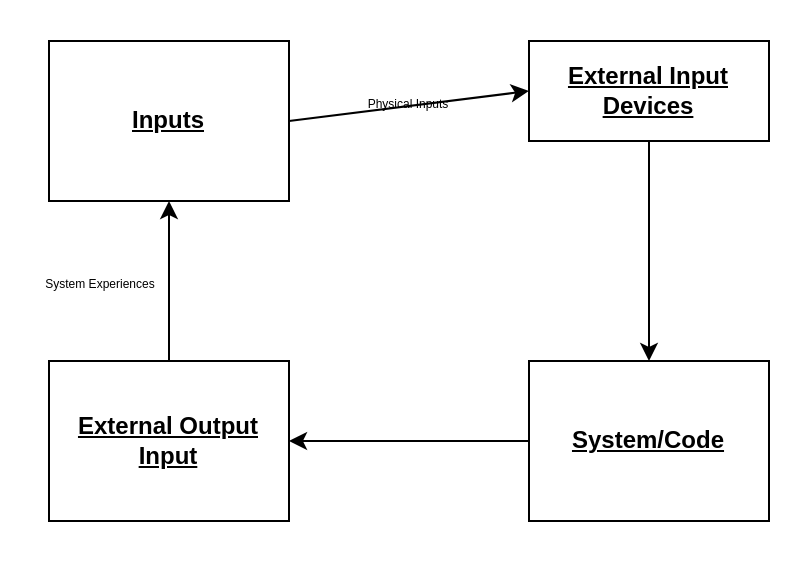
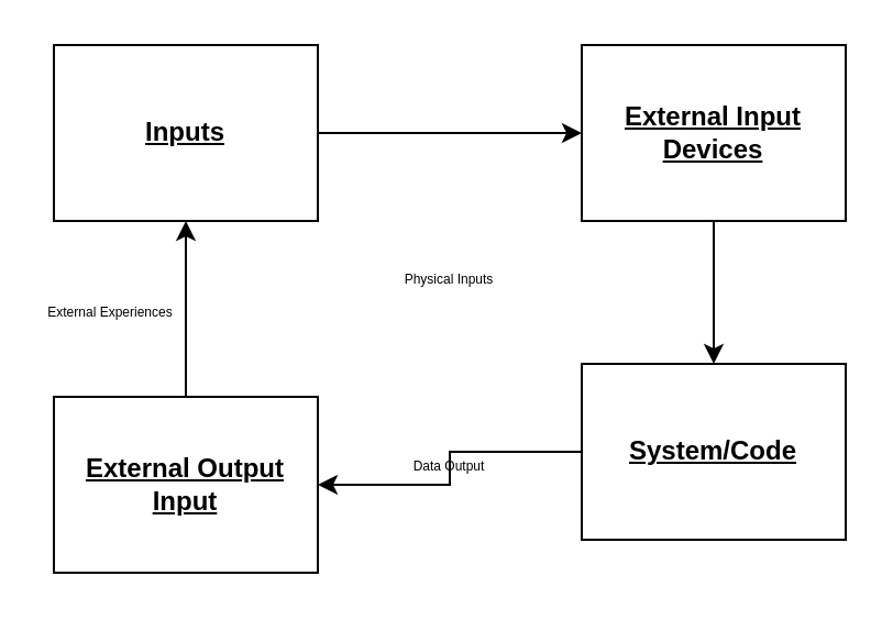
- <mxCell id="4" value="&lt;u&gt;&lt;b&gt;External Input Devices&lt;/b&gt;&lt;/u&gt;" style="rounded=0;whiteSpace=wrap;html=1;" vertex="1" parent="1"><mxGeometry x="264" y="20" width="120" height="50" as="geometry" /></mxCell>
+ <mxCell id="4" value="&lt;u&gt;&lt;b&gt;External Input Devices&lt;/b&gt;&lt;/u&gt;" style="rounded=0;whiteSpace=wrap;html=1;" vertex="1" parent="1"><mxGeometry x="264" y="20" width="120" height="80" as="geometry" /></mxCell>
- <mxCell id="10" value="&lt;font style=&quot;font-size: 6px&quot;&gt;Physical Inputs&lt;/font&gt;" style="text;html=1;strokeColor=none;fillColor=none;align=center;verticalAlign=middle;whiteSpace=wrap;rounded=0;" vertex="1" parent="1"><mxGeometry x="174" y="40" width="60" height="20" as="geometry" /></mxCell>
+ <mxCell id="10" value="&lt;font style=&quot;font-size: 6px&quot;&gt;Physical Inputs&lt;/font&gt;" style="text;html=1;strokeColor=none;fillColor=none;align=center;verticalAlign=middle;whiteSpace=wrap;rounded=0;" vertex="1" parent="1"><mxGeometry x="174" y="115" width="60" height="20" as="geometry" /></mxCell>
- <mxCell id="12" value="&lt;font style=&quot;font-size: 6px&quot;&gt;System Experiences&lt;/font&gt;" style="text;html=1;strokeColor=none;fillColor=none;align=center;verticalAlign=middle;whiteSpace=wrap;rounded=0;" vertex="1" parent="1"><mxGeometry x="20" y="130" width="60" height="20" as="geometry" /></mxCell>
+ <mxCell id="12" value="&lt;font style=&quot;font-size: 6px&quot;&gt;External Experiences&lt;/font&gt;" style="text;html=1;strokeColor=none;fillColor=none;align=center;verticalAlign=middle;whiteSpace=wrap;rounded=0;" vertex="1" parent="1"><mxGeometry x="20" y="130" width="60" height="20" as="geometry" /></mxCell>
+ <mxCell id="11" value="&lt;font style=&quot;font-size: 6px&quot;&gt;Data Output&lt;/font&gt;" style="text;html=1;strokeColor=none;fillColor=none;align=center;verticalAlign=middle;whiteSpace=wrap;rounded=0;" vertex="1" parent="1"><mxGeometry x="174" y="200" width="60" height="20" as="geometry" /></mxCell>
- <mxCell id="6" value="&lt;b&gt;&lt;u&gt;System/Code&lt;/u&gt;&lt;/b&gt;" style="rounded=0;whiteSpace=wrap;html=1;" vertex="1" parent="1"><mxGeometry x="264" y="180" width="120" height="80" as="geometry" /></mxCell>
+ <mxCell id="6" value="&lt;b&gt;&lt;u&gt;System/Code&lt;/u&gt;&lt;/b&gt;" style="rounded=0;whiteSpace=wrap;html=1;" vertex="1" parent="1"><mxGeometry x="264" y="165" width="120" height="80" as="geometry" /></mxCell>
